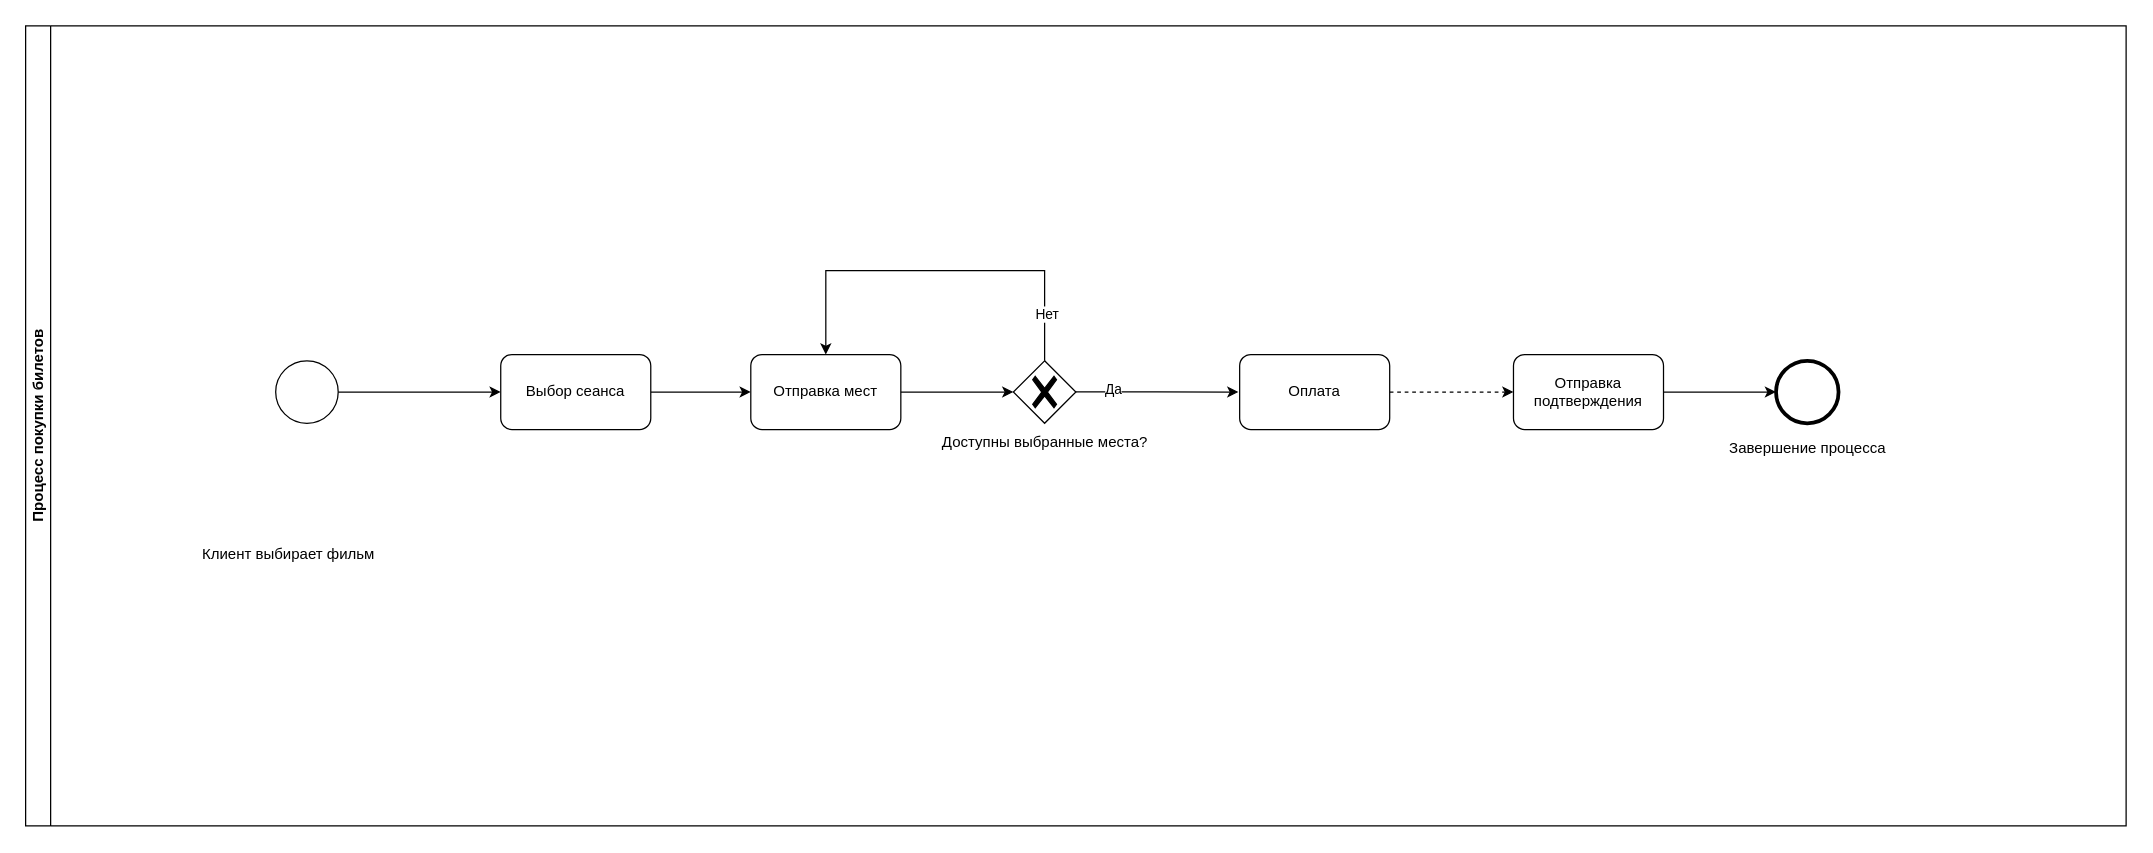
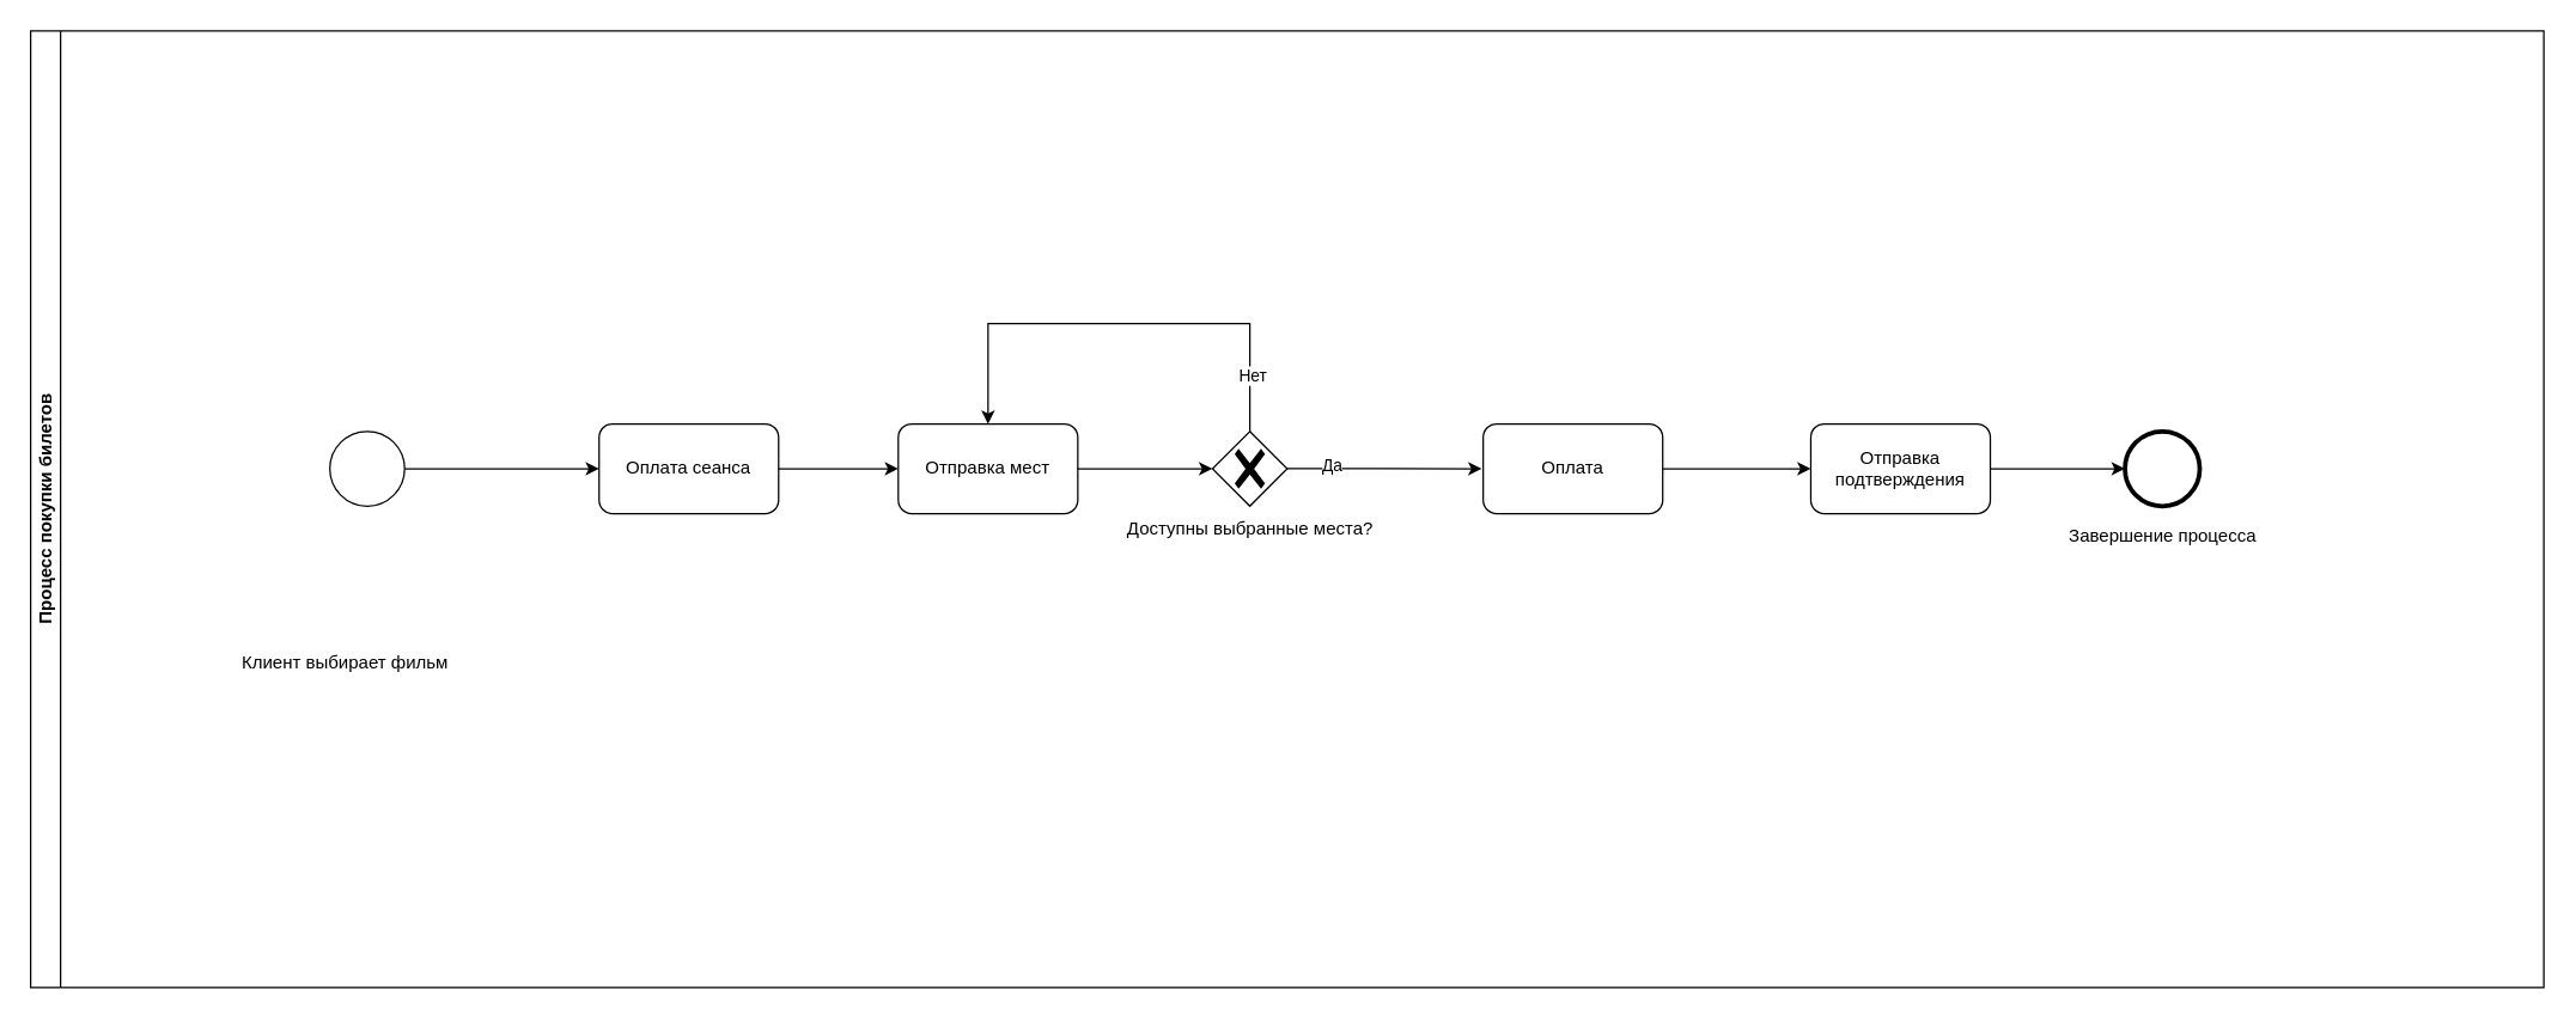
- <mxCell id="7" value="Выбор сеанса" style="rounded=1;whiteSpace=wrap;html=1;" vertex="1" parent="2"><mxGeometry x="380" y="262.92" width="120" height="60" as="geometry" /></mxCell>
+ <mxCell id="7" value="Оплата сеанса" style="rounded=1;whiteSpace=wrap;html=1;" vertex="1" parent="2"><mxGeometry x="380" y="262.92" width="120" height="60" as="geometry" /></mxCell>
- <mxCell id="16" style="edgeStyle=orthogonalEdgeStyle;rounded=0;orthogonalLoop=1;jettySize=auto;html=1;entryX=0;entryY=0.5;entryDx=0;entryDy=0;dashed=1;" edge="1" parent="2" source="17" target="18"><mxGeometry relative="1" as="geometry" /></mxCell>
+ <mxCell id="16" style="edgeStyle=orthogonalEdgeStyle;rounded=0;orthogonalLoop=1;jettySize=auto;html=1;entryX=0;entryY=0.5;entryDx=0;entryDy=0;" edge="1" parent="2" source="17" target="18"><mxGeometry relative="1" as="geometry" /></mxCell>
